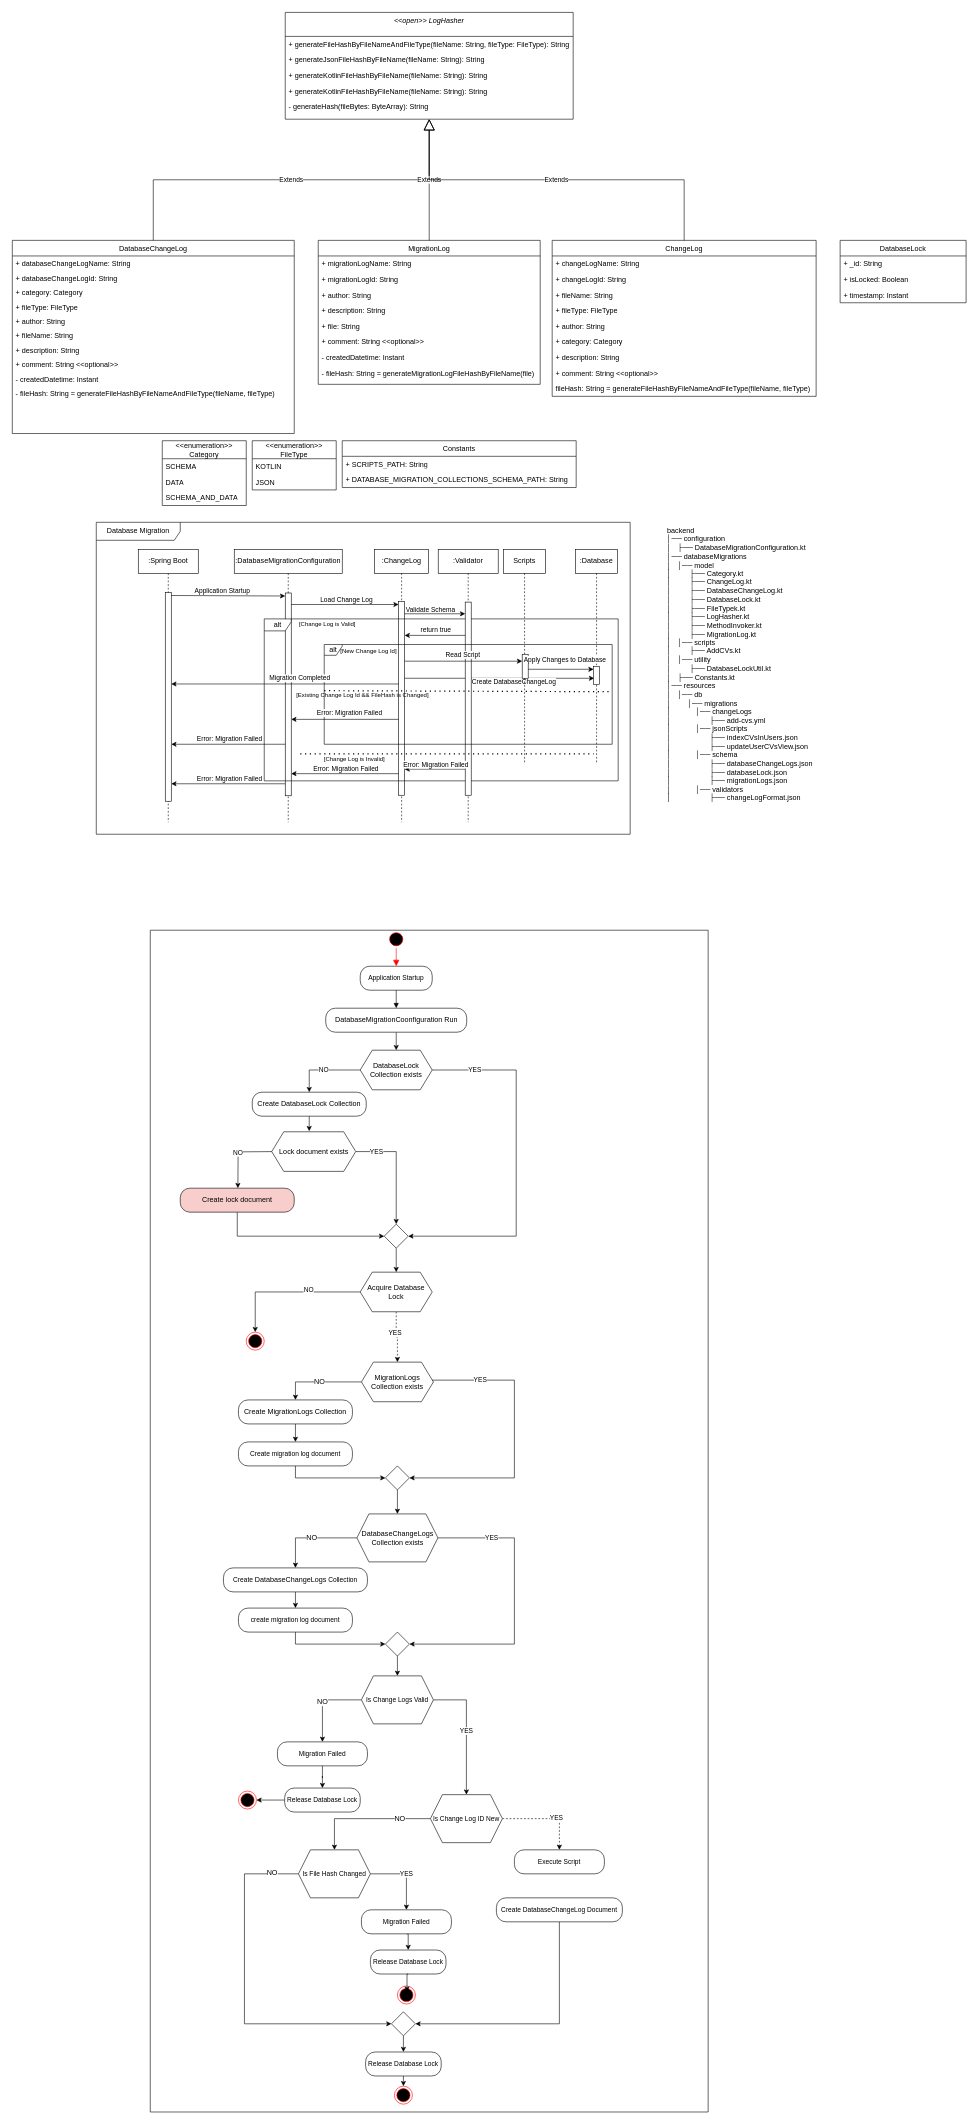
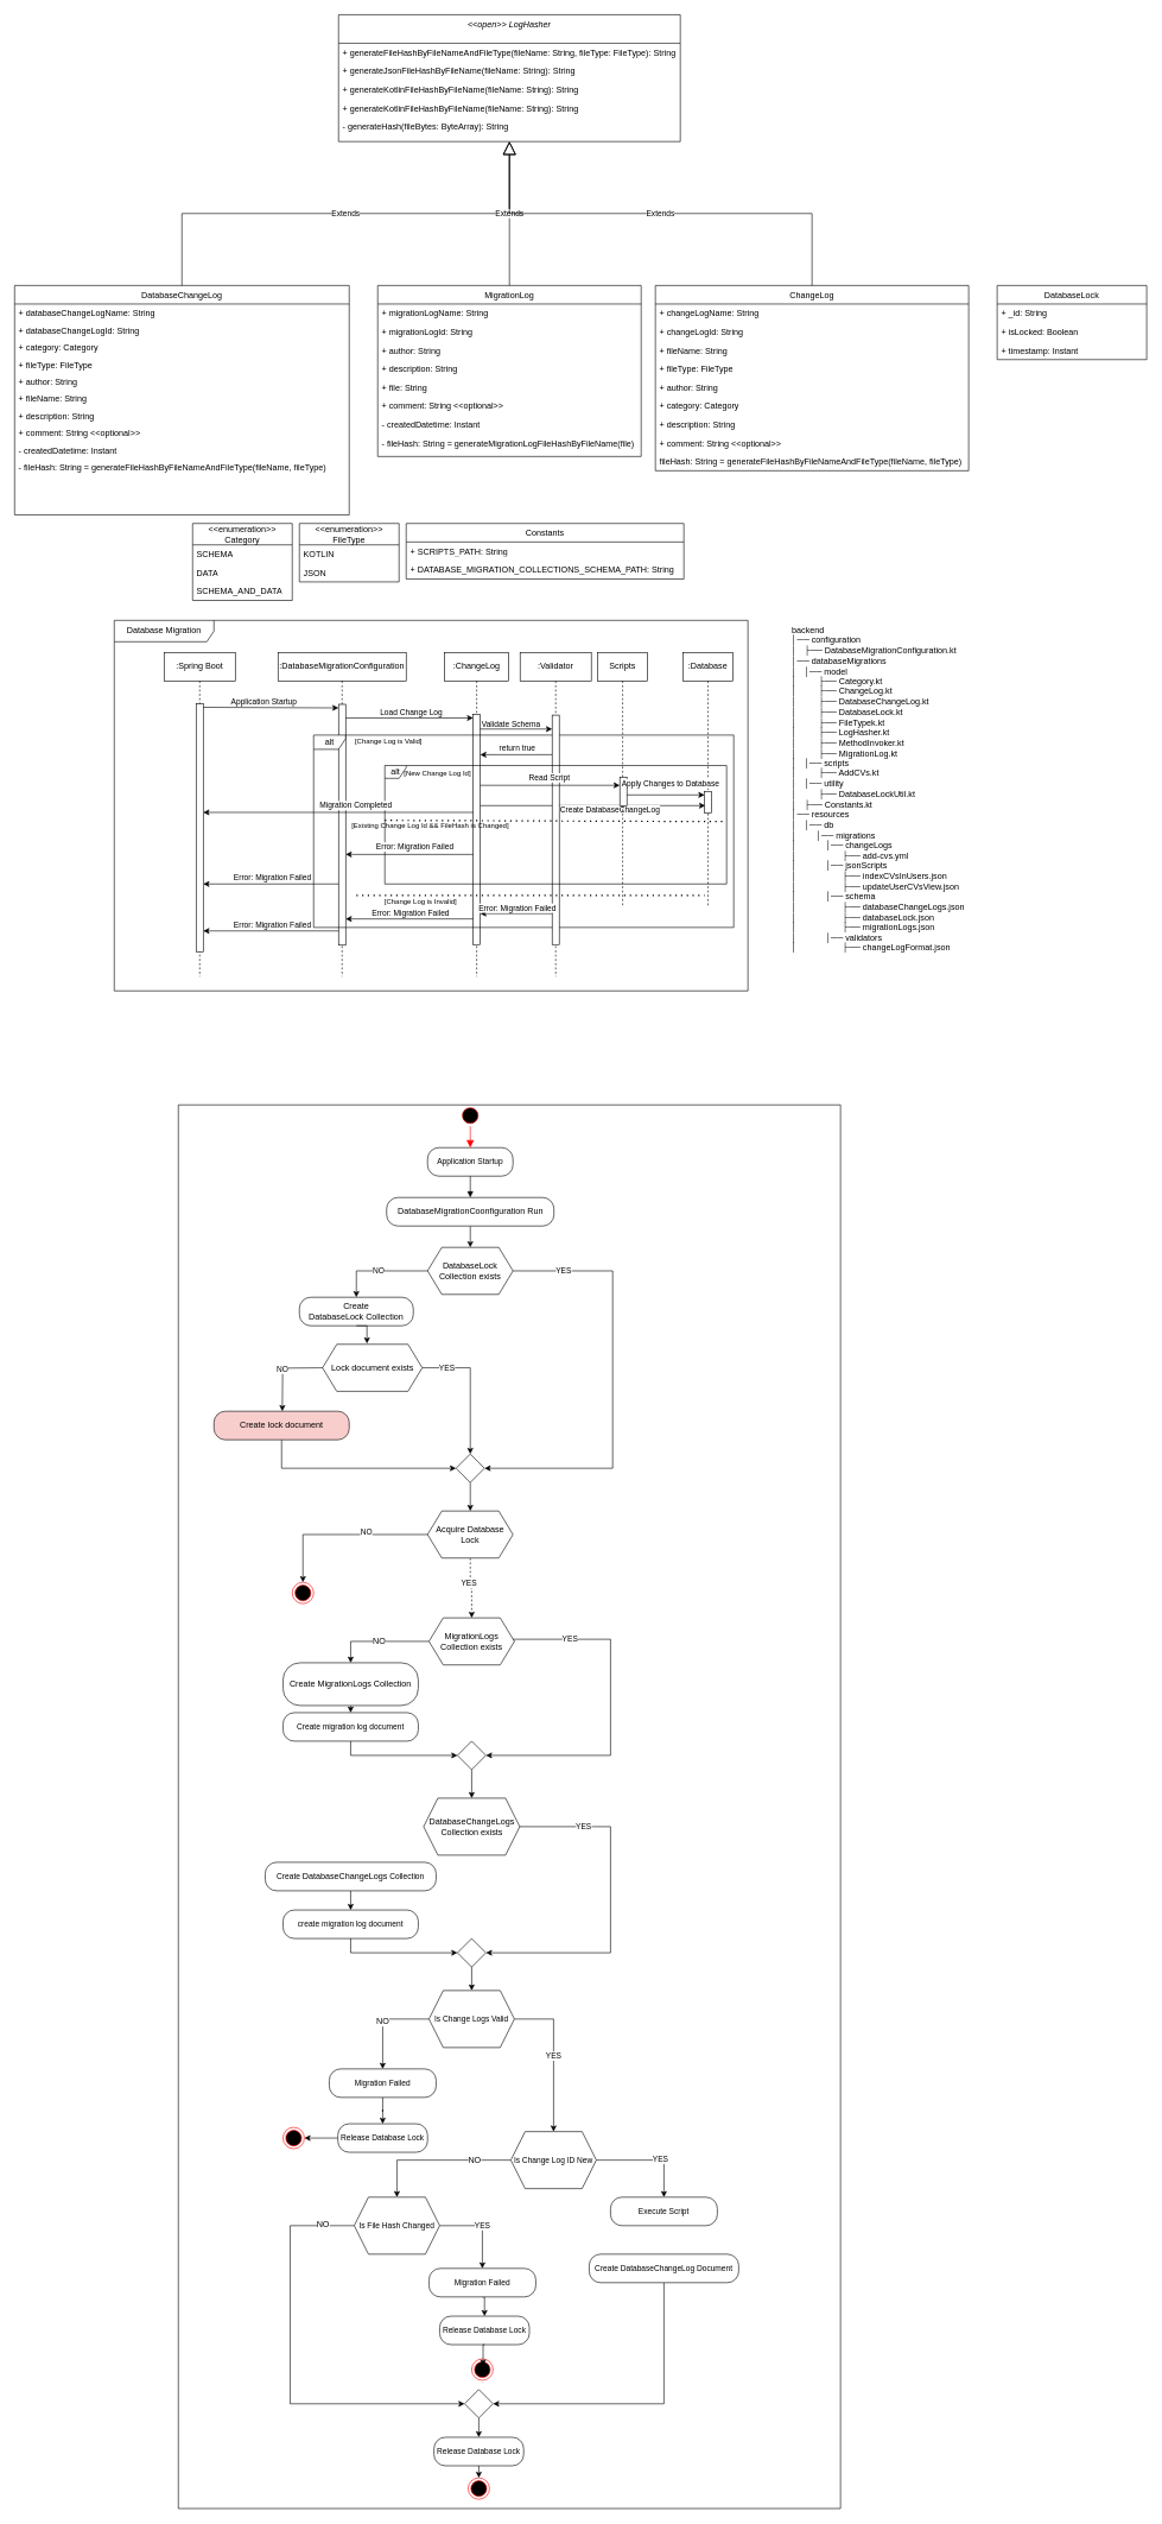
- <mxCell id="152" value="Create DatabaseLock&amp;nbsp;Collection" style="rounded=1;whiteSpace=wrap;html=1;arcSize=40;fontColor=#000000;fillColor=#FFFFFF;strokeColor=#000000;" vertex="1" parent="99"><mxGeometry x="170" y="270" width="190" height="40" as="geometry" /></mxCell>
+ <mxCell id="152" value="Create DatabaseLock&amp;nbsp;Collection" style="rounded=1;whiteSpace=wrap;html=1;arcSize=40;fontColor=#000000;fillColor=#FFFFFF;strokeColor=#000000;" vertex="1" parent="99"><mxGeometry x="170" y="270" width="160" height="40" as="geometry" /></mxCell>
- <mxCell id="105" value="Create MigrationLogs Collection" style="rounded=1;whiteSpace=wrap;html=1;arcSize=40;fontColor=#000000;fillColor=#FFFFFF;strokeColor=#000000;" parent="99" vertex="1"><mxGeometry x="147" y="783" width="190" height="40" as="geometry" /></mxCell>
+ <mxCell id="105" value="Create MigrationLogs Collection" style="rounded=1;whiteSpace=wrap;html=1;arcSize=40;fontColor=#000000;fillColor=#FFFFFF;strokeColor=#000000;" parent="99" vertex="1"><mxGeometry x="147" y="783" width="190" height="60" as="geometry" /></mxCell>
- <mxCell id="111" value="&lt;font style=&quot;font-size: 12px;&quot;&gt;NO&lt;/font&gt;" style="edgeStyle=orthogonalEdgeStyle;rounded=0;orthogonalLoop=1;jettySize=auto;html=1;exitX=0;exitY=0.5;exitDx=0;exitDy=0;entryX=0.5;entryY=0;entryDx=0;entryDy=0;" parent="99" source="110" target="115" edge="1"><mxGeometry x="-0.003" relative="1" as="geometry"><mxPoint x="312" y="1013" as="sourcePoint" /><mxPoint as="offset" /></mxGeometry></mxCell>
- <mxCell id="127" style="edgeStyle=orthogonalEdgeStyle;rounded=0;orthogonalLoop=1;jettySize=auto;html=1;exitX=1;exitY=0.5;exitDx=0;exitDy=0;entryX=0.5;entryY=0;entryDx=0;entryDy=0;dashed=1;" parent="99" source="129" target="136" edge="1"><mxGeometry relative="1" as="geometry" /></mxCell>
+ <mxCell id="127" style="edgeStyle=orthogonalEdgeStyle;rounded=0;orthogonalLoop=1;jettySize=auto;html=1;exitX=1;exitY=0.5;exitDx=0;exitDy=0;entryX=0.5;entryY=0;entryDx=0;entryDy=0;" parent="99" source="129" target="136" edge="1"><mxGeometry relative="1" as="geometry" /></mxCell>
